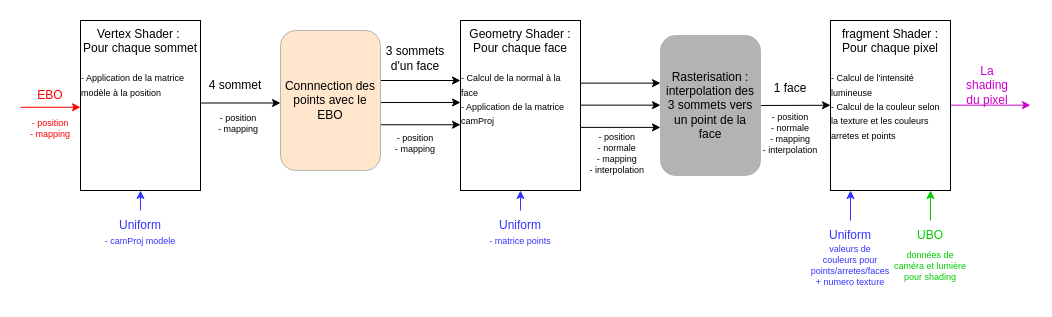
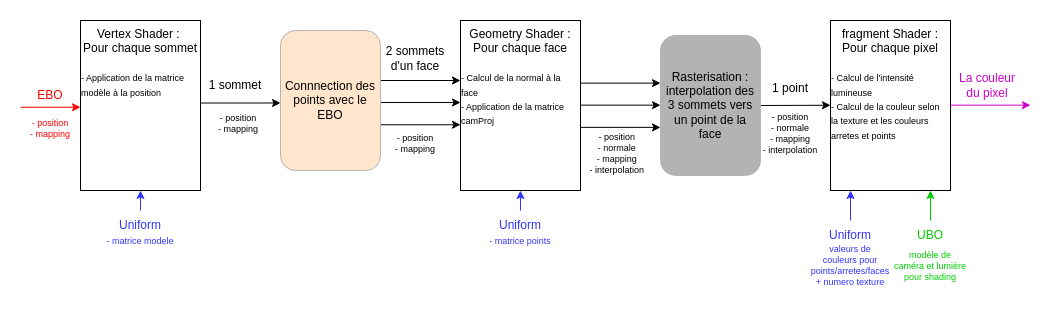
- <mxCell id="12" value="3 sommets d'un face" style="text;html=1;strokeColor=none;fillColor=none;align=center;verticalAlign=middle;whiteSpace=wrap;rounded=0;" parent="1" vertex="1"><mxGeometry x="380" y="42.5" width="70" height="30" as="geometry" /></mxCell>
+ <mxCell id="12" value="2 sommets d'un face" style="text;html=1;strokeColor=none;fillColor=none;align=center;verticalAlign=middle;whiteSpace=wrap;rounded=0;" parent="1" vertex="1"><mxGeometry x="380" y="42.5" width="70" height="30" as="geometry" /></mxCell>
- <mxCell id="27" value="4 sommet" style="text;html=1;strokeColor=none;fillColor=none;align=center;verticalAlign=middle;whiteSpace=wrap;rounded=0;" parent="1" vertex="1"><mxGeometry x="200" y="70" width="70" height="30" as="geometry" /></mxCell>
+ <mxCell id="27" value="1 sommet" style="text;html=1;strokeColor=none;fillColor=none;align=center;verticalAlign=middle;whiteSpace=wrap;rounded=0;" parent="1" vertex="1"><mxGeometry x="200" y="70" width="70" height="30" as="geometry" /></mxCell>
- <mxCell id="20" value="&lt;font color=&quot;#cc00cc&quot;&gt;La shading du pixel&lt;/font&gt;" style="text;html=1;strokeColor=none;fillColor=none;align=center;verticalAlign=middle;whiteSpace=wrap;rounded=0;" parent="1" vertex="1"><mxGeometry x="956.5" y="70" width="60" height="30" as="geometry" /></mxCell>
+ <mxCell id="20" value="&lt;font color=&quot;#cc00cc&quot;&gt;La couleur du pixel&lt;/font&gt;" style="text;html=1;strokeColor=none;fillColor=none;align=center;verticalAlign=middle;whiteSpace=wrap;rounded=0;" parent="1" vertex="1"><mxGeometry x="956.5" y="70" width="60" height="30" as="geometry" /></mxCell>
- <mxCell id="18" value="1 face" style="text;html=1;strokeColor=none;fillColor=none;align=center;verticalAlign=middle;whiteSpace=wrap;rounded=0;" parent="1" vertex="1"><mxGeometry x="760" y="72.5" width="60" height="30" as="geometry" /></mxCell>
+ <mxCell id="18" value="1 point" style="text;html=1;strokeColor=none;fillColor=none;align=center;verticalAlign=middle;whiteSpace=wrap;rounded=0;" parent="1" vertex="1"><mxGeometry x="760" y="72.5" width="60" height="30" as="geometry" /></mxCell>
- <mxCell id="29" value="- camProj modele" style="text;align=center;verticalAlign=middle;resizable=0;points=[];autosize=1;strokeColor=none;fillColor=none;fontSize=9;fontColor=#3333FF;" parent="1" vertex="1"><mxGeometry x="95" y="230" width="90" height="20" as="geometry" /></mxCell>
+ <mxCell id="29" value="- matrice modele" style="text;align=center;verticalAlign=middle;resizable=0;points=[];autosize=1;strokeColor=none;fillColor=none;fontSize=9;fontColor=#3333FF;" parent="1" vertex="1"><mxGeometry x="95" y="230" width="90" height="20" as="geometry" /></mxCell>
- <mxCell id="38" value="données de&#10;caméra et lumière&#10;pour shading" style="text;align=center;verticalAlign=middle;resizable=0;points=[];autosize=1;strokeColor=none;fillColor=none;fontSize=9;fontColor=#00CC00;" parent="1" vertex="1"><mxGeometry x="880" y="240" width="100" height="50" as="geometry" /></mxCell>
+ <mxCell id="38" value="modèle de&#10;caméra et lumière&#10;pour shading" style="text;align=center;verticalAlign=middle;resizable=0;points=[];autosize=1;strokeColor=none;fillColor=none;fontSize=9;fontColor=#00CC00;" parent="1" vertex="1"><mxGeometry x="880" y="240" width="100" height="50" as="geometry" /></mxCell>
